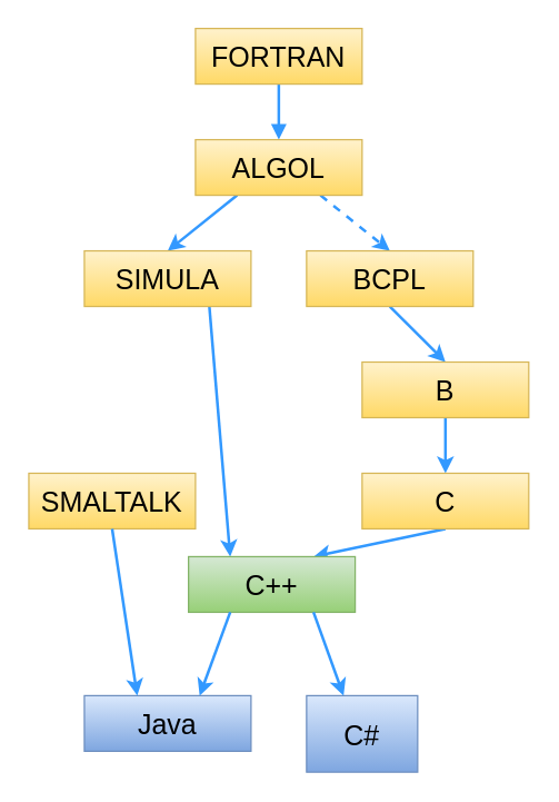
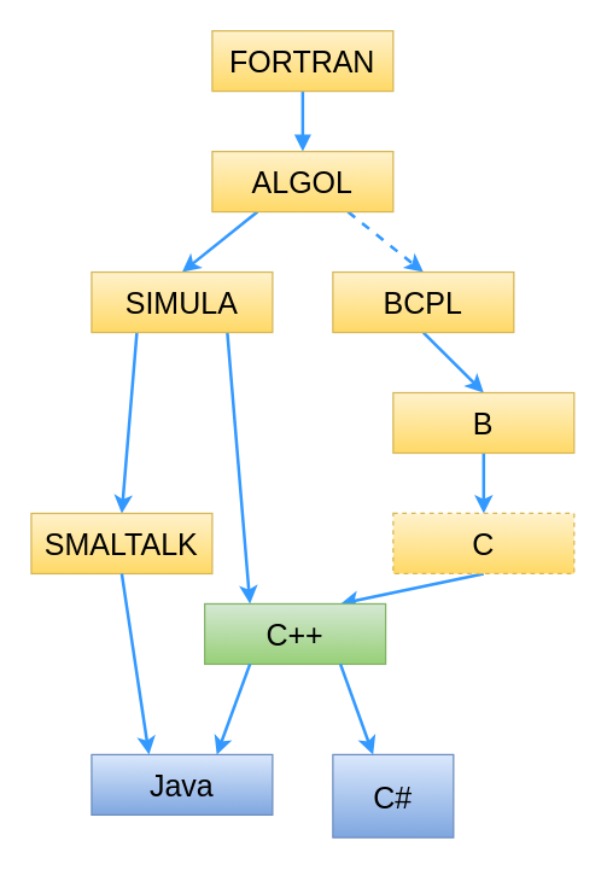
+ <mxCell id="7" style="rounded=0;orthogonalLoop=1;jettySize=auto;html=1;exitX=0.25;exitY=1;exitDx=0;exitDy=0;entryX=0.5;entryY=0;entryDx=0;entryDy=0;strokeColor=#3399FF;strokeWidth=2;fontColor=#000000;fontSize=20;" edge="1" parent="1" source="9" target="17"><mxGeometry relative="1" as="geometry" /></mxCell>
- <mxCell id="15" value="C" style="rounded=0;whiteSpace=wrap;html=1;fontStyle=0;fontSize=20;fillColor=#fff2cc;strokeColor=#d6b656;gradientColor=#ffd966;fontColor=#000000;" vertex="1" parent="1"><mxGeometry x="260" y="340" width="120" height="40" as="geometry" /></mxCell>
+ <mxCell id="15" value="C" style="rounded=0;whiteSpace=wrap;html=1;fontStyle=0;fontSize=20;fillColor=#fff2cc;strokeColor=#d6b656;gradientColor=#ffd966;fontColor=#000000;dashed=1;" vertex="1" parent="1"><mxGeometry x="260" y="340" width="120" height="40" as="geometry" /></mxCell>
